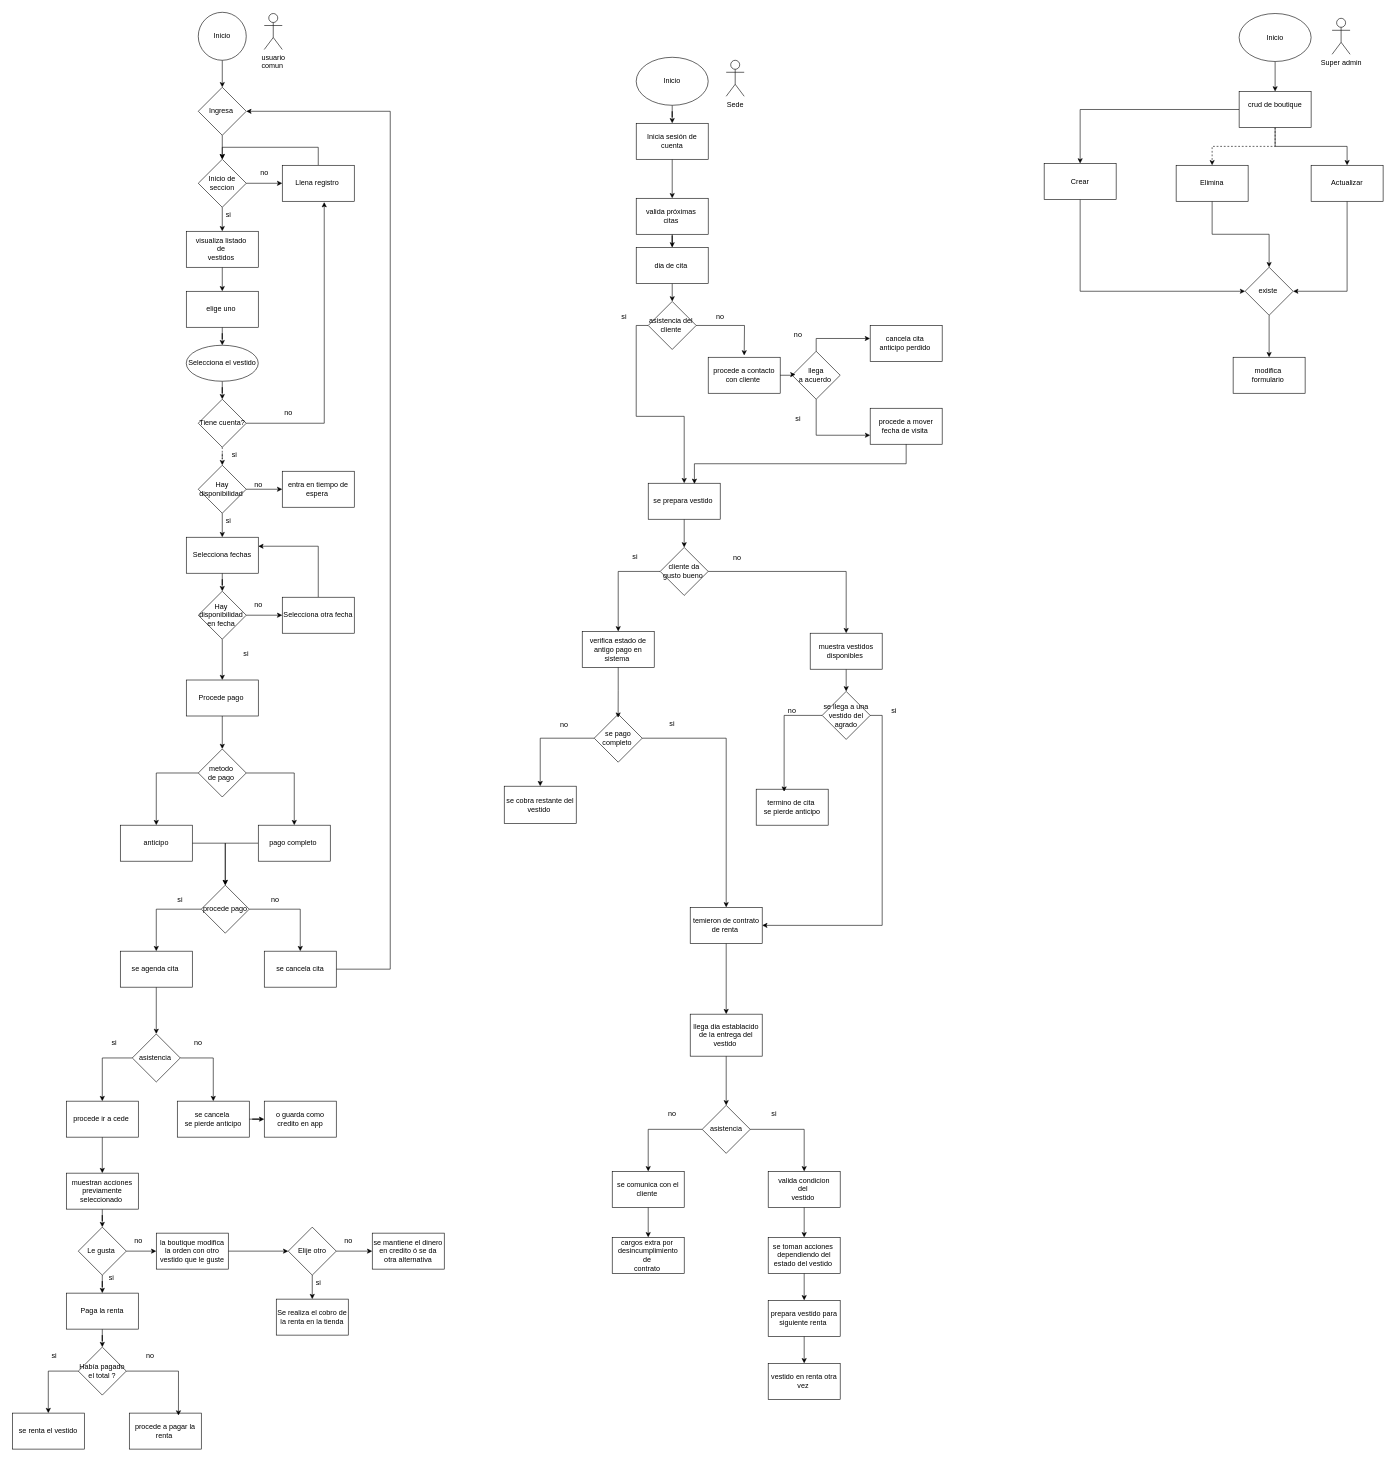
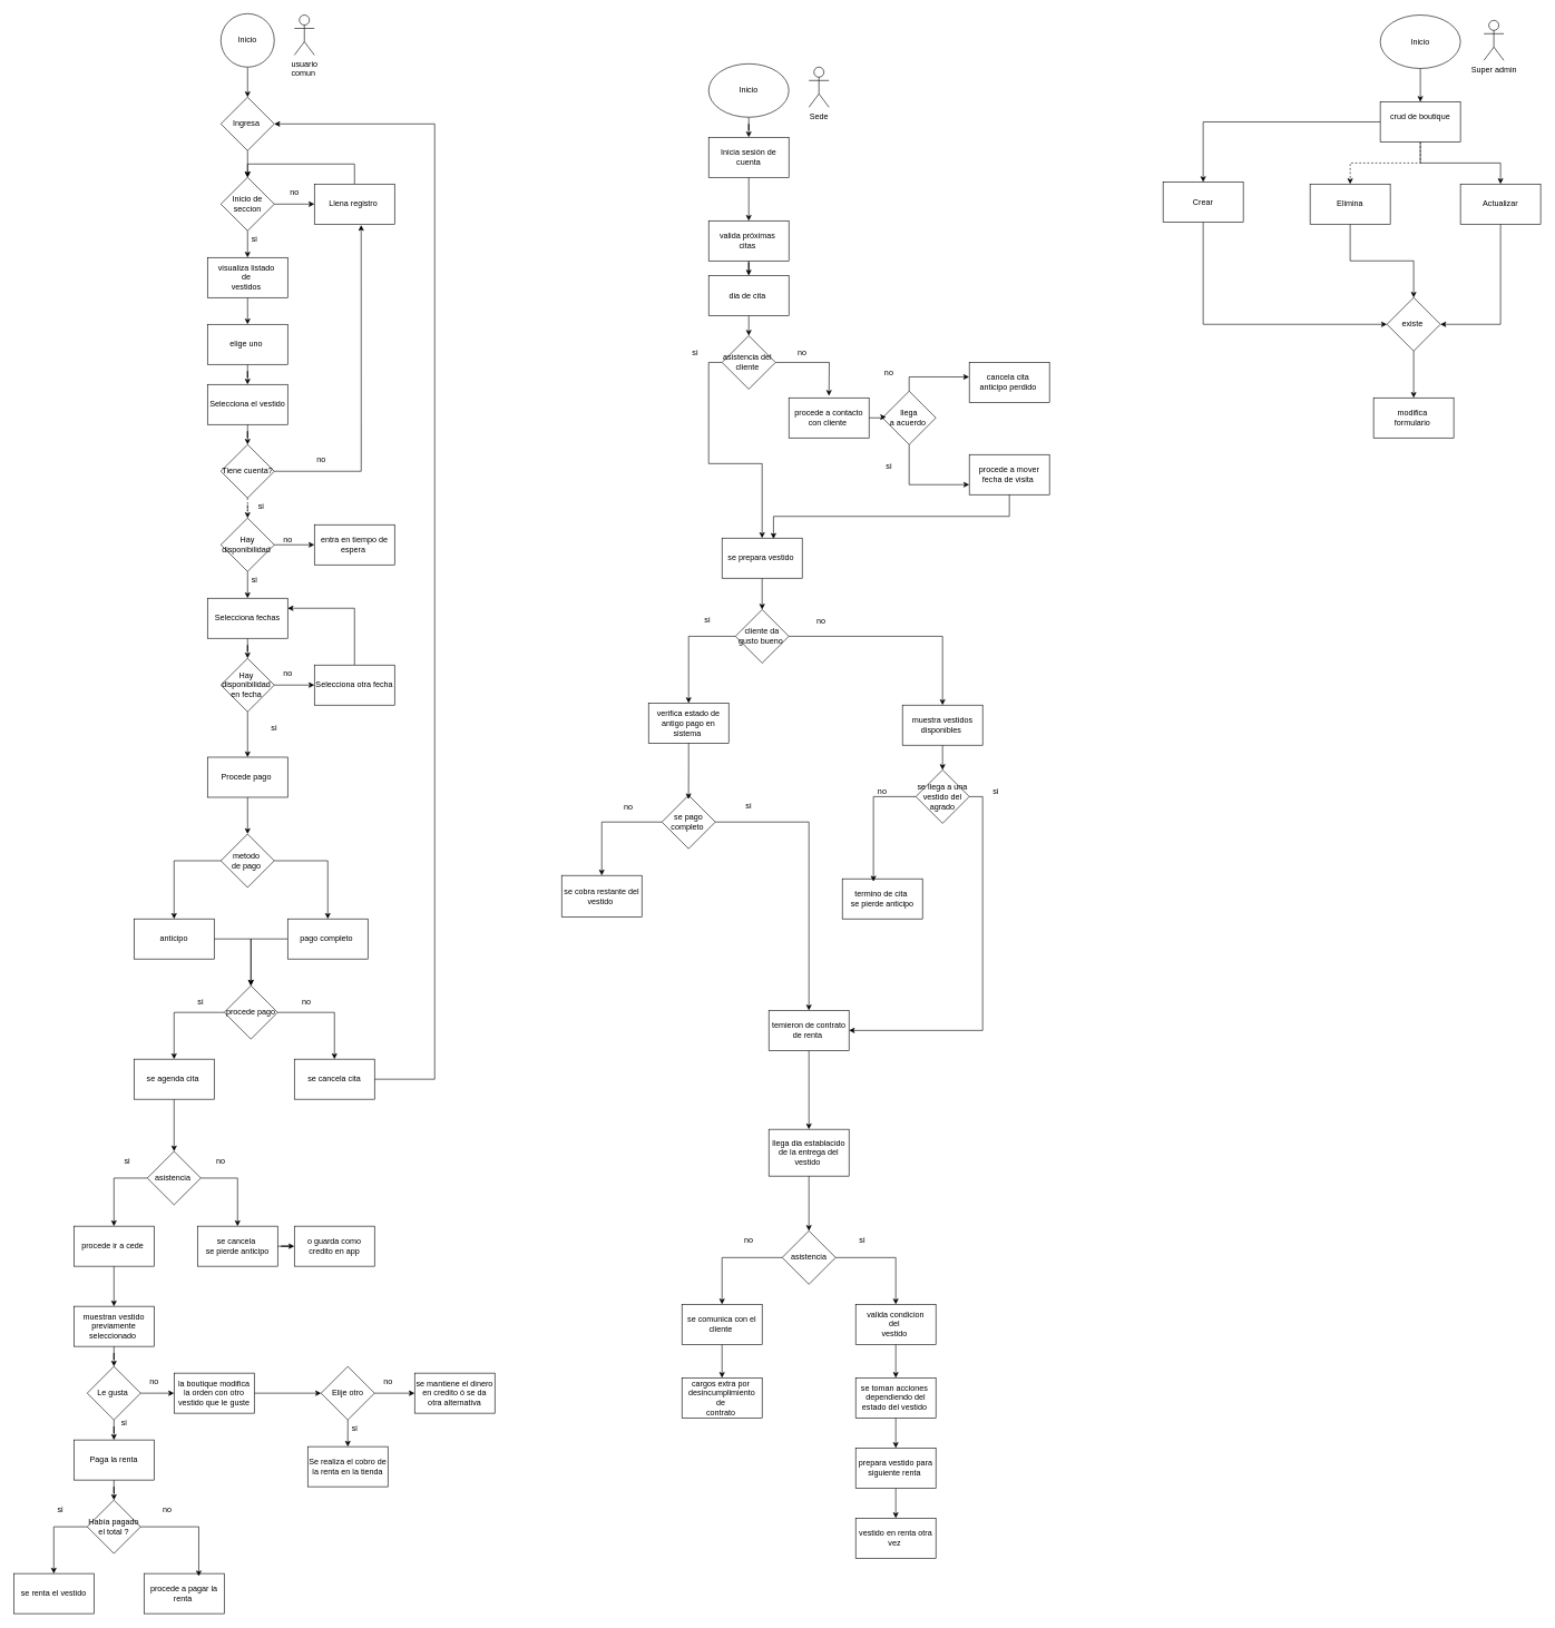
- <mxCell id="24" value="Selecciona el vestido" style="ellipse;whiteSpace=wrap;html=1;" parent="1" vertex="1"><mxGeometry x="310" y="575" width="120" height="60" as="geometry" /></mxCell>
+ <mxCell id="24" value="Selecciona el vestido" style="whiteSpace=wrap;html=1;" parent="1" vertex="1"><mxGeometry x="310" y="575" width="120" height="60" as="geometry" /></mxCell>
- <mxCell id="80" value="muestran acciones previamente seleccionado&amp;nbsp;" style="whiteSpace=wrap;html=1;" parent="1" vertex="1"><mxGeometry x="110" y="1955" width="120" height="60" as="geometry" /></mxCell>
+ <mxCell id="80" value="muestran vestido previamente seleccionado&amp;nbsp;" style="whiteSpace=wrap;html=1;" parent="1" vertex="1"><mxGeometry x="110" y="1955" width="120" height="60" as="geometry" /></mxCell>
